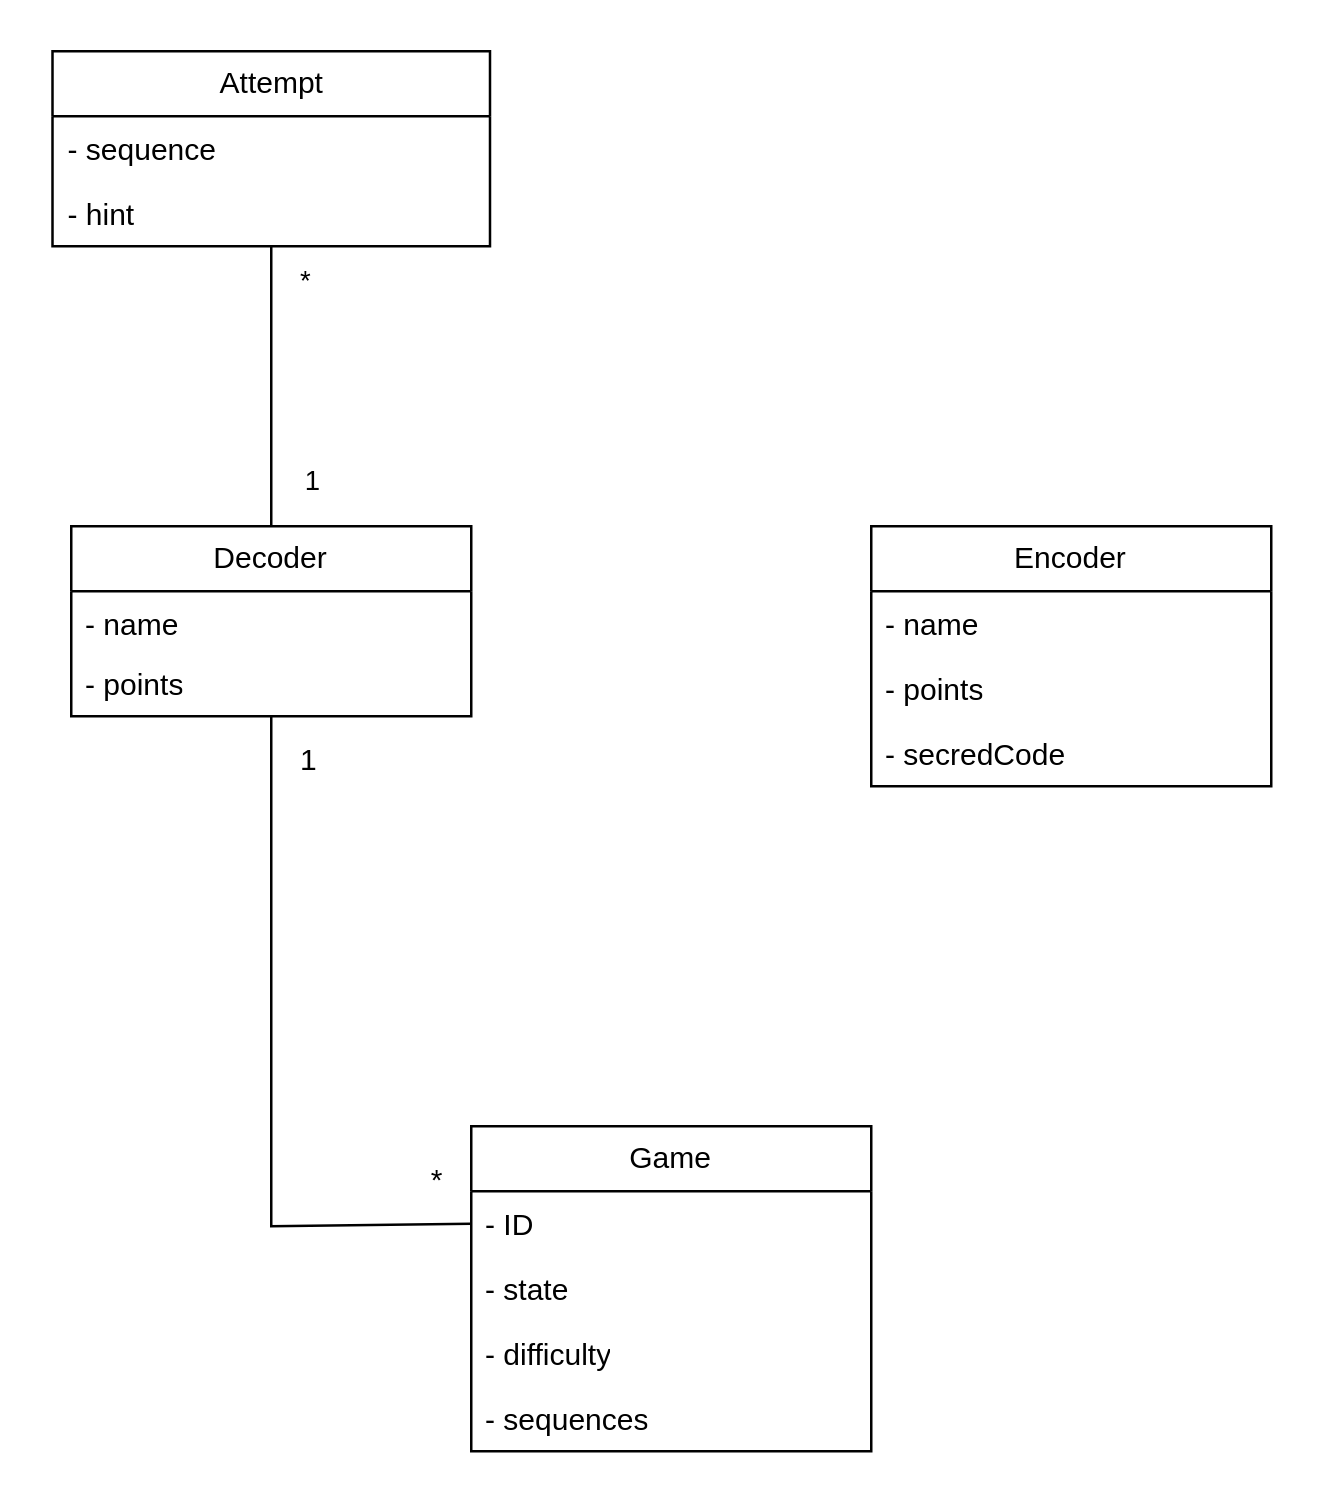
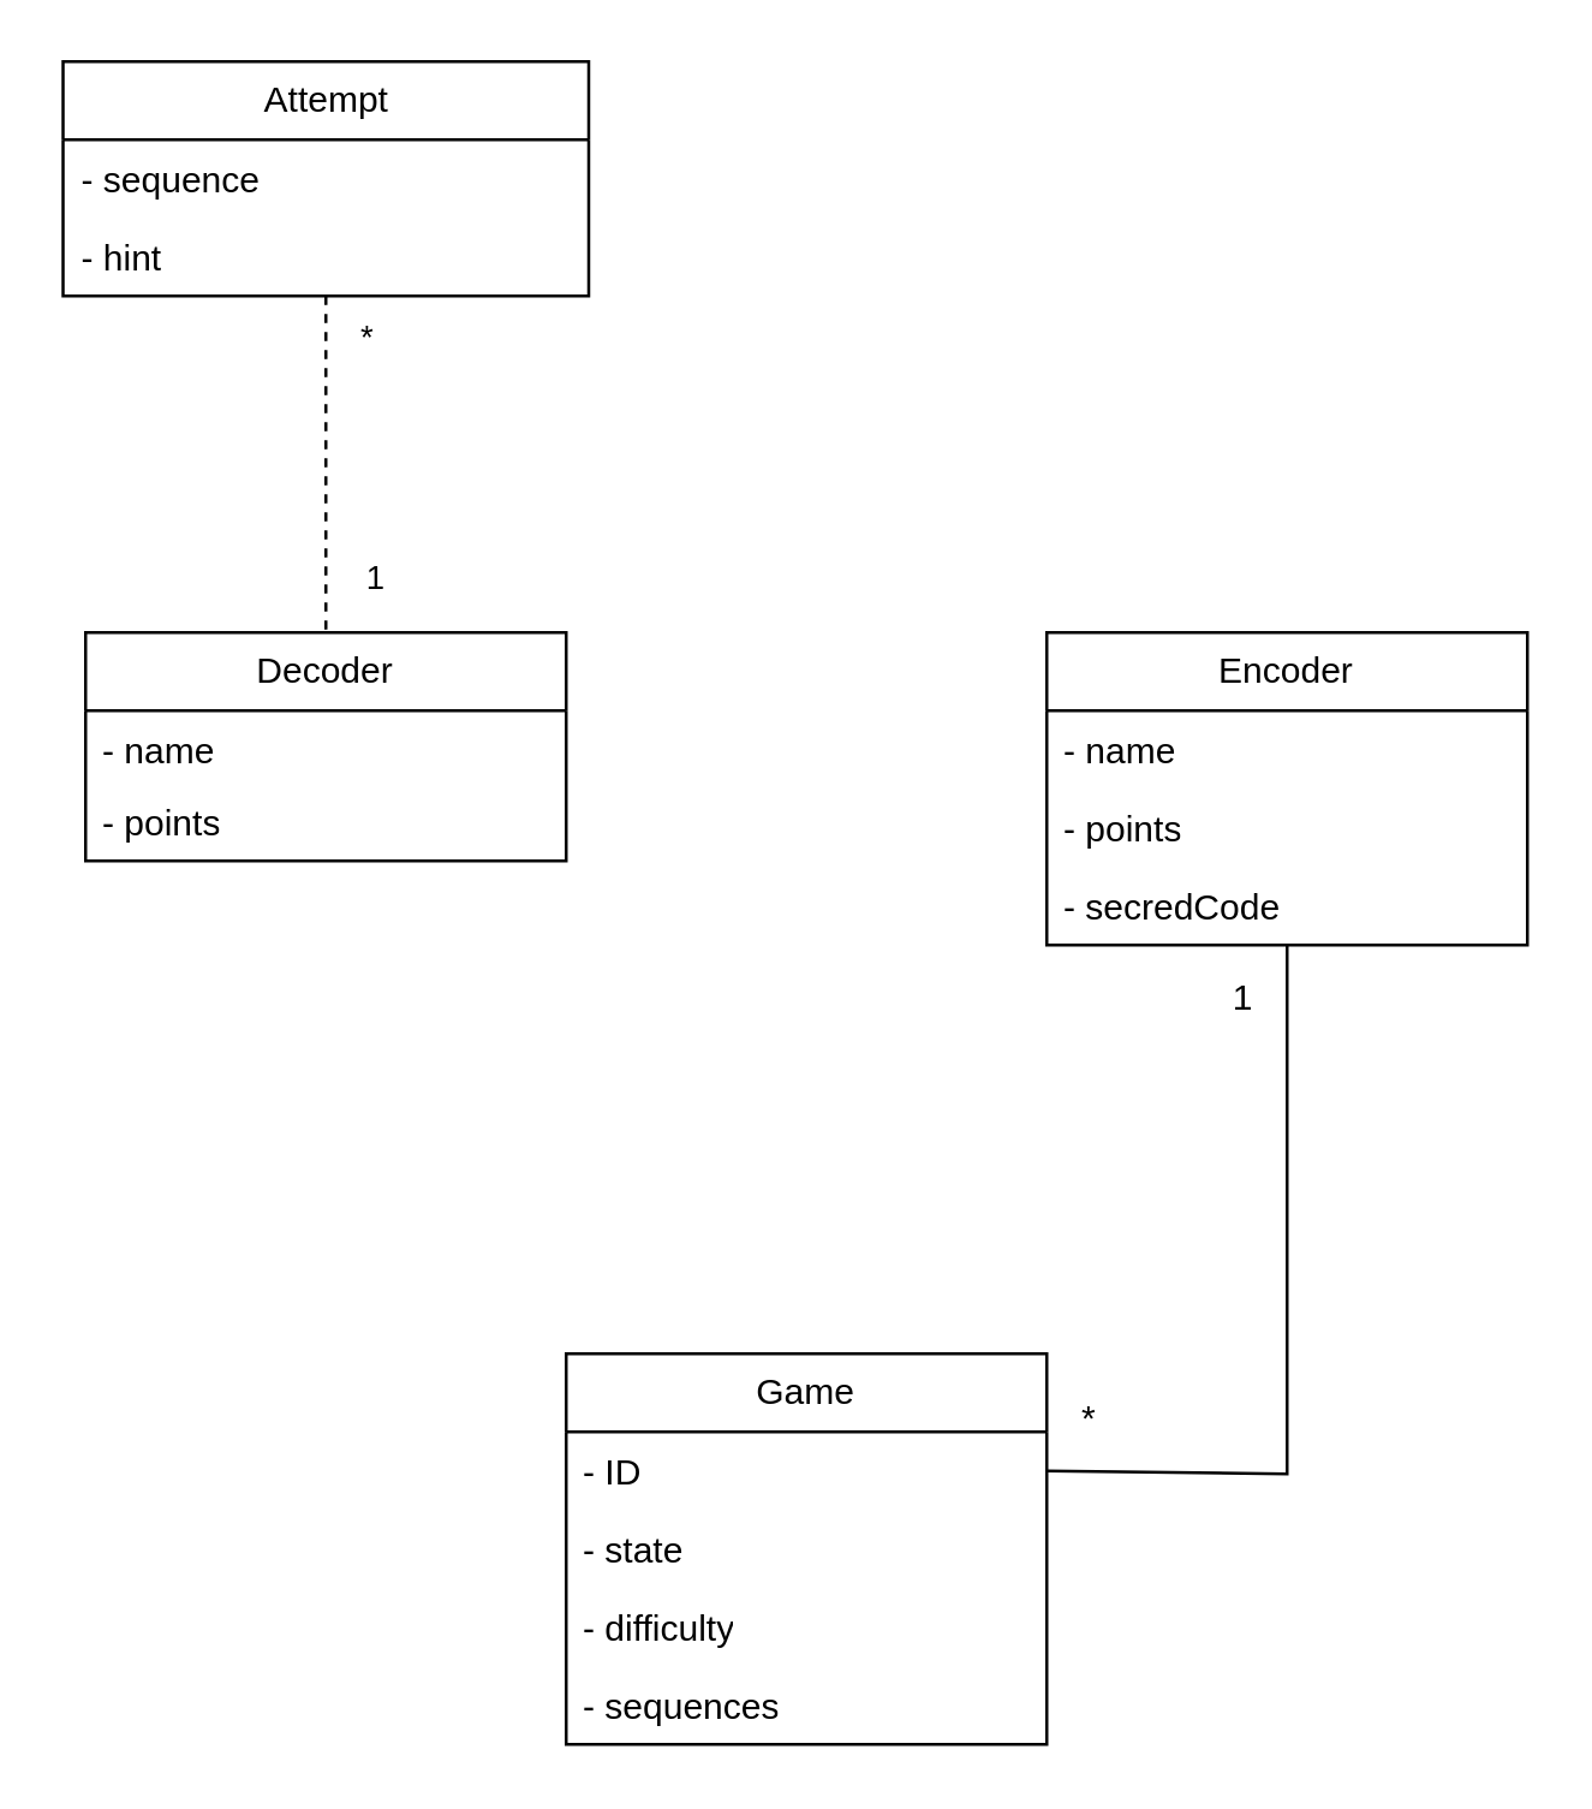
- <mxCell id="23" value="" style="endArrow=none;html=1;edgeStyle=orthogonalEdgeStyle;rounded=0;entryX=0.5;entryY=0;entryDx=0;entryDy=0;" parent="1" source="20" target="6" edge="1"><mxGeometry relative="1" as="geometry"><mxPoint x="148" y="320" as="sourcePoint" /><mxPoint x="308" y="320" as="targetPoint" /></mxGeometry></mxCell>
+ <mxCell id="23" value="" style="endArrow=none;html=1;edgeStyle=orthogonalEdgeStyle;rounded=0;entryX=0.5;entryY=0;entryDx=0;entryDy=0;dashed=1;" parent="1" source="20" target="6" edge="1"><mxGeometry relative="1" as="geometry"><mxPoint x="148" y="320" as="sourcePoint" /><mxPoint x="308" y="320" as="targetPoint" /></mxGeometry></mxCell>
- <mxCell id="14" value="" style="endArrow=none;html=1;rounded=0;entryX=0;entryY=0.5;entryDx=0;entryDy=0;" parent="1" source="6" target="10" edge="1"><mxGeometry relative="1" as="geometry"><mxPoint x="153" y="490" as="sourcePoint" /><mxPoint x="313" y="490" as="targetPoint" /><Array as="points"><mxPoint x="108" y="490" /></Array></mxGeometry></mxCell>
- <mxCell id="15" value="1" style="resizable=0;html=1;whiteSpace=wrap;align=left;verticalAlign=bottom;" parent="14" connectable="0" vertex="1"><mxGeometry x="-1" relative="1" as="geometry"><mxPoint x="10" y="26" as="offset" /></mxGeometry></mxCell>
- <mxCell id="16" value="*" style="resizable=0;html=1;whiteSpace=wrap;align=right;verticalAlign=bottom;" parent="14" connectable="0" vertex="1"><mxGeometry x="1" relative="1" as="geometry"><mxPoint x="-10" y="-9" as="offset" /></mxGeometry></mxCell>
+ <mxCell id="17" value="" style="endArrow=none;html=1;rounded=0;exitX=1;exitY=0.5;exitDx=0;exitDy=0;" parent="1" source="10" target="2" edge="1"><mxGeometry relative="1" as="geometry"><mxPoint x="153" y="490" as="sourcePoint" /><mxPoint x="313" y="490" as="targetPoint" /><Array as="points"><mxPoint x="428" y="490" /></Array></mxGeometry></mxCell>
+ <mxCell id="18" value="*" style="resizable=0;html=1;whiteSpace=wrap;align=left;verticalAlign=bottom;" parent="17" connectable="0" vertex="1"><mxGeometry x="-1" relative="1" as="geometry"><mxPoint x="10" y="-9" as="offset" /></mxGeometry></mxCell>
+ <mxCell id="19" value="1" style="resizable=0;html=1;whiteSpace=wrap;align=right;verticalAlign=bottom;" parent="17" connectable="0" vertex="1"><mxGeometry x="1" relative="1" as="geometry"><mxPoint x="-10" y="26" as="offset" /></mxGeometry></mxCell>
